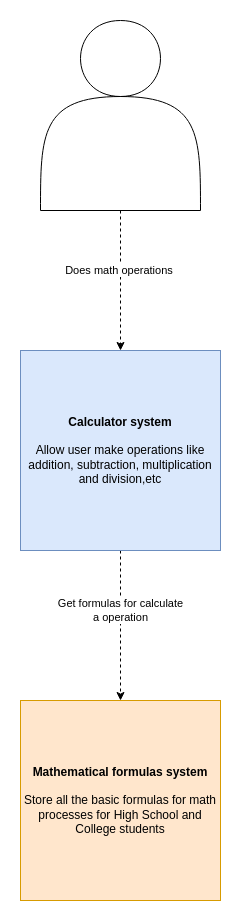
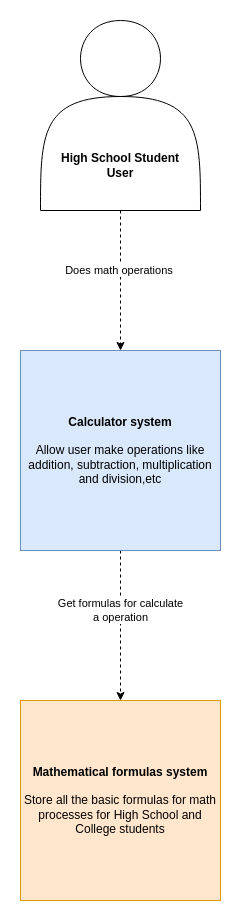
+ <mxCell id="4" value="&lt;b&gt;High School Student User&lt;/b&gt;" style="text;html=1;strokeColor=none;fillColor=none;align=center;verticalAlign=middle;whiteSpace=wrap;rounded=0;" parent="2" vertex="1"><mxGeometry x="10" y="130" width="140" height="30" as="geometry" /></mxCell>
